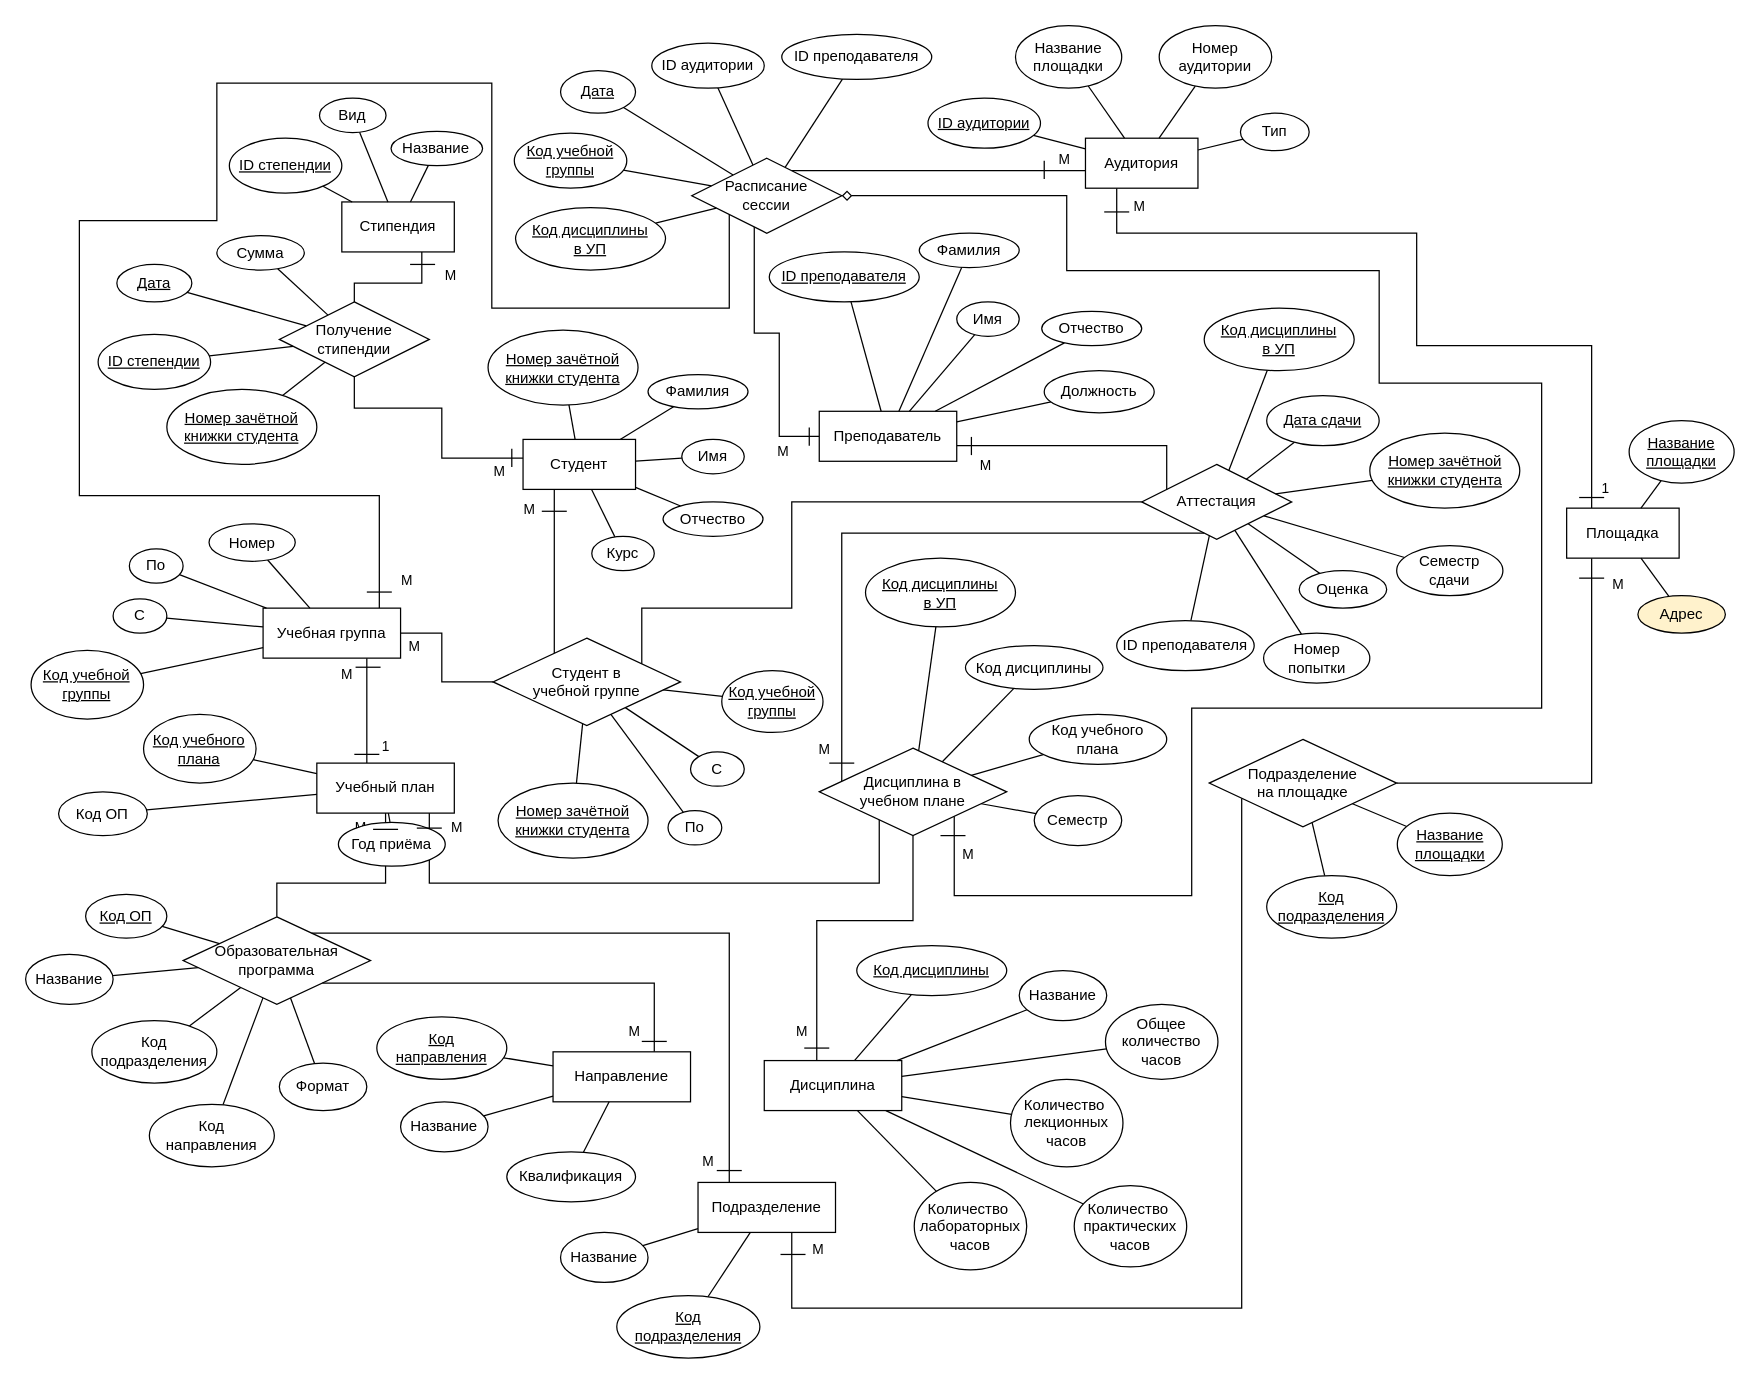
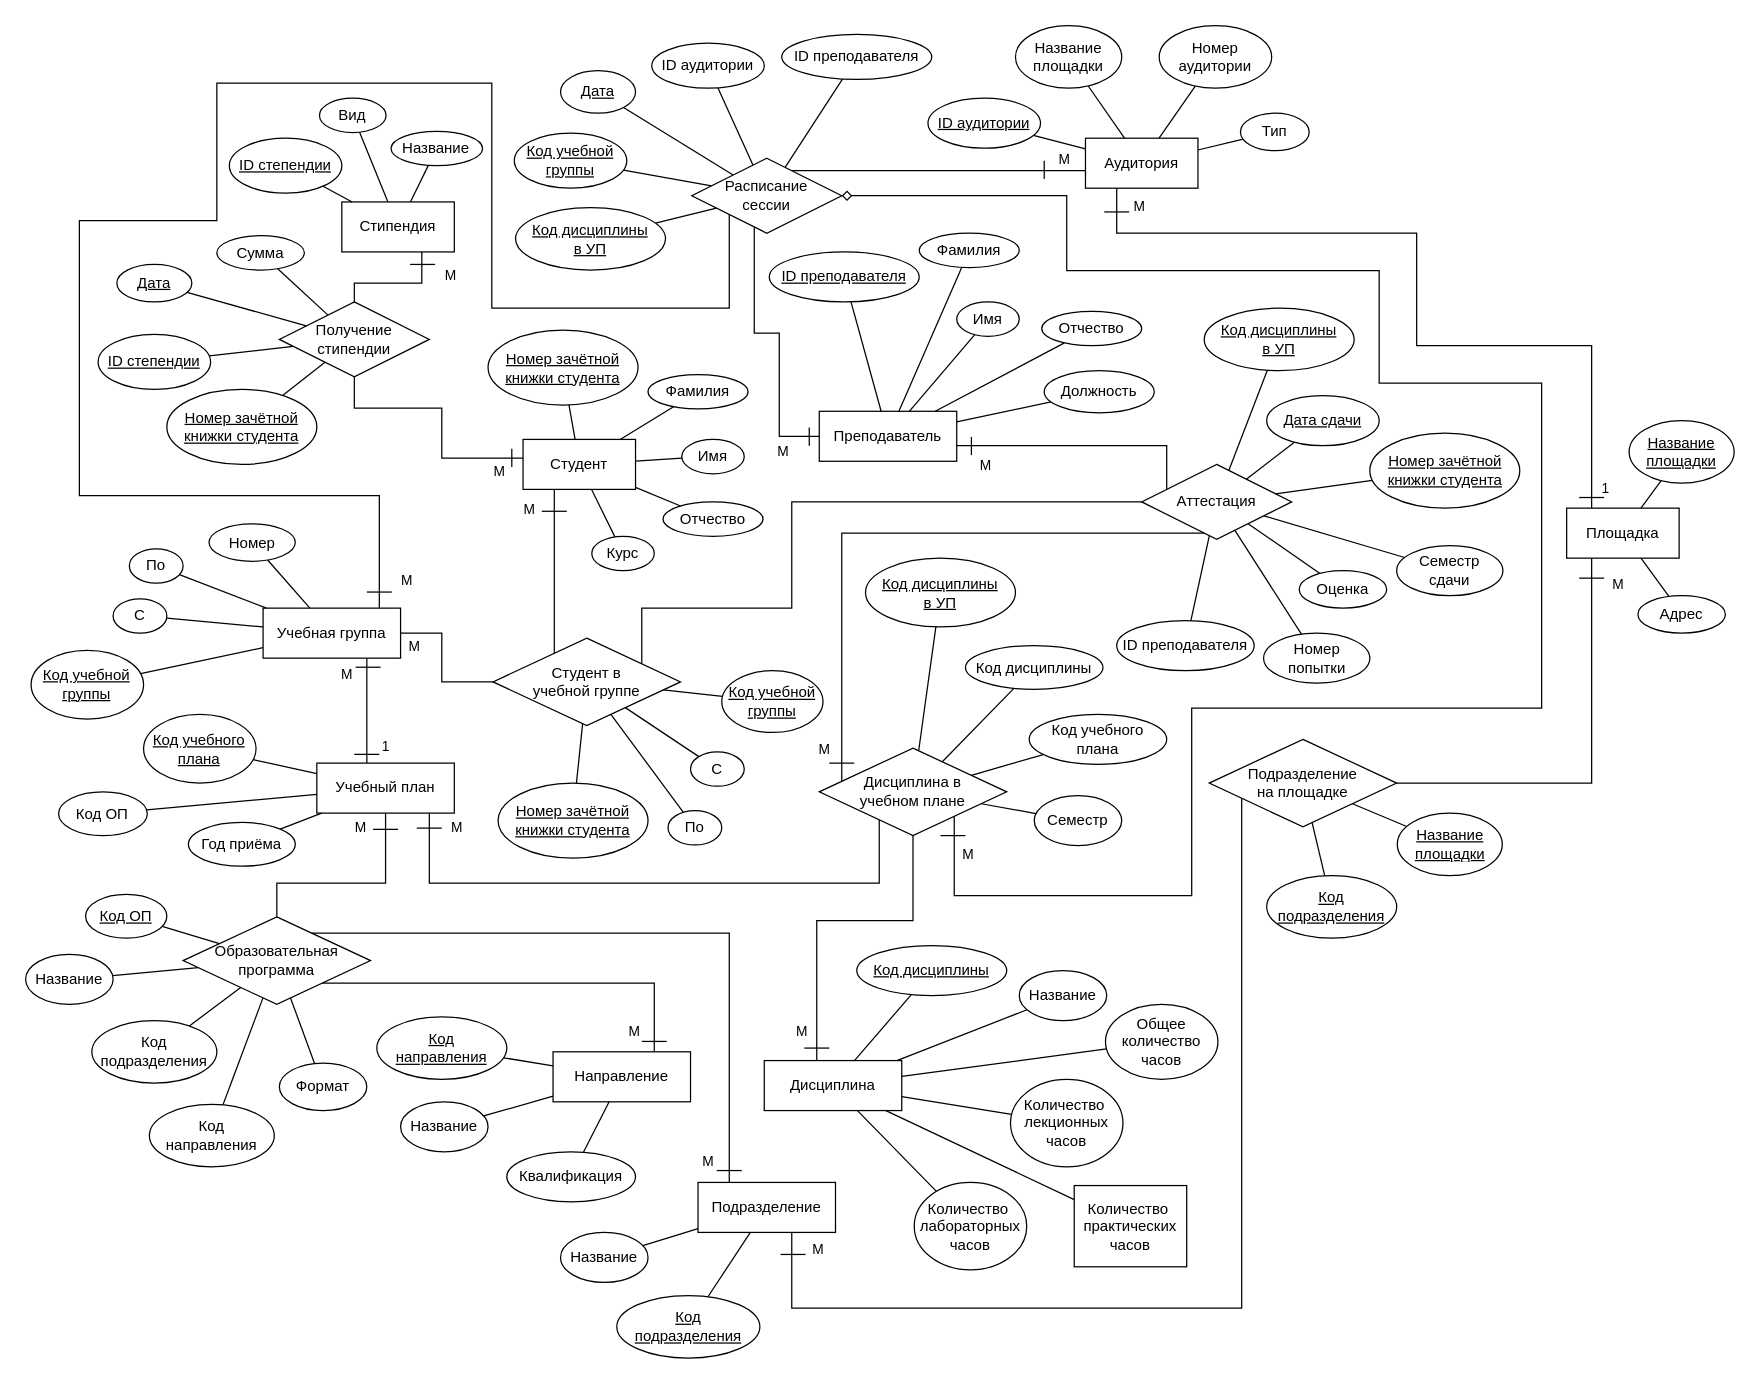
- <mxCell id="83" value="Адрес" style="ellipse;whiteSpace=wrap;html=1;align=center;fillColor=#fff2cc;" vertex="1" parent="1"><mxGeometry x="1310" y="476" width="70" height="30" as="geometry" /></mxCell>
+ <mxCell id="83" value="Адрес" style="ellipse;whiteSpace=wrap;html=1;align=center;" vertex="1" parent="1"><mxGeometry x="1310" y="476" width="70" height="30" as="geometry" /></mxCell>
- <mxCell id="163" value="Год приёма" style="ellipse;whiteSpace=wrap;html=1;align=center;" vertex="1" parent="1"><mxGeometry x="270.25" y="657.5" width="85.5" height="35" as="geometry" /></mxCell>
+ <mxCell id="163" value="Год приёма" style="ellipse;whiteSpace=wrap;html=1;align=center;" vertex="1" parent="1"><mxGeometry x="150.25" y="657.5" width="85.5" height="35" as="geometry" /></mxCell>
- <mxCell id="135" value="Количество&amp;nbsp; практических часов" style="ellipse;whiteSpace=wrap;html=1;align=center;" vertex="1" parent="1"><mxGeometry x="859" y="948" width="90" height="65" as="geometry" /></mxCell>
+ <mxCell id="135" value="Количество&amp;nbsp; практических часов" style="whiteSpace=wrap;html=1;align=center;rounded=0;" vertex="1" parent="1"><mxGeometry x="859" y="948" width="90" height="65" as="geometry" /></mxCell>
